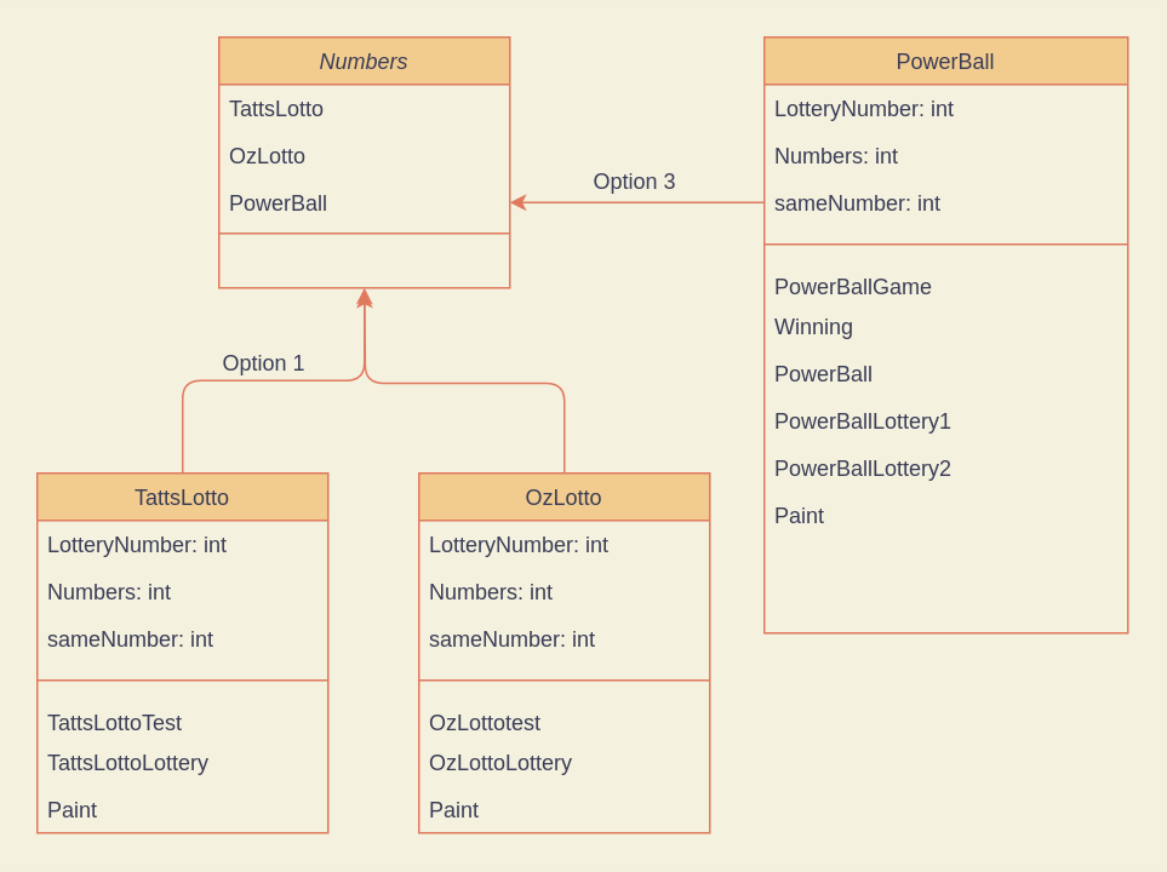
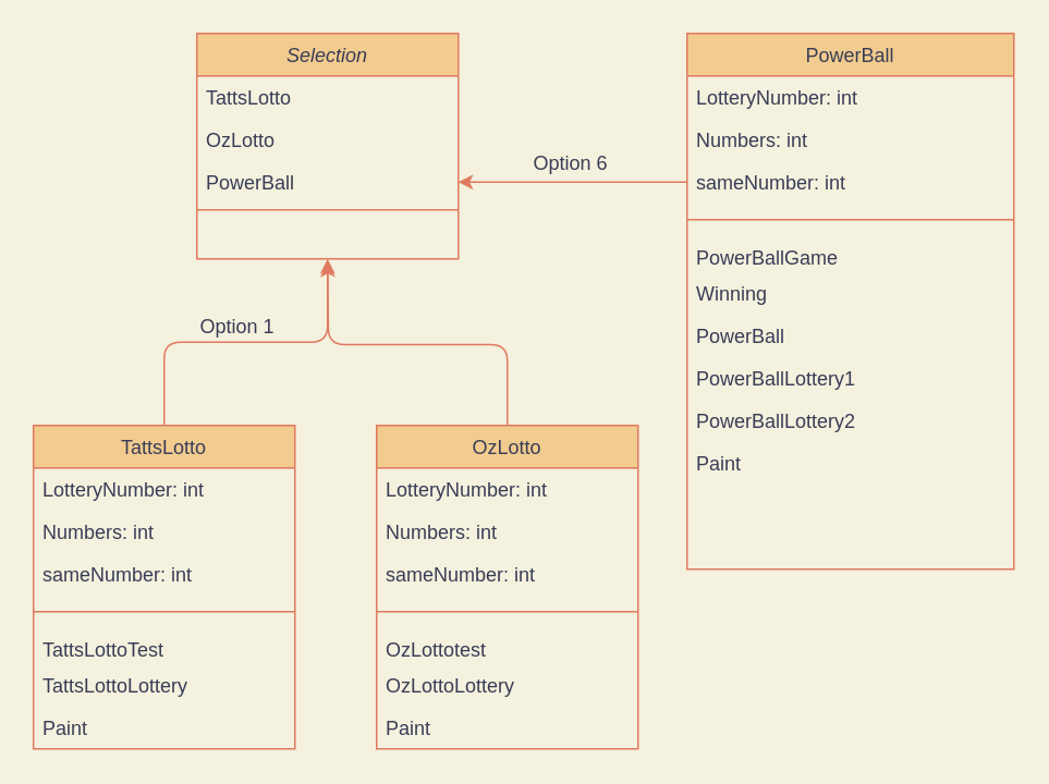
- <mxCell id="2" value="Numbers" style="swimlane;fontStyle=2;align=center;verticalAlign=top;childLayout=stackLayout;horizontal=1;startSize=26;horizontalStack=0;resizeParent=1;resizeLast=0;collapsible=1;marginBottom=0;rounded=0;shadow=0;strokeWidth=1;fillColor=#F2CC8F;strokeColor=#E07A5F;fontColor=#393C56;" parent="1" vertex="1"><mxGeometry x="120" y="20" width="160" height="138" as="geometry"><mxRectangle x="230" y="140" width="160" height="26" as="alternateBounds" /></mxGeometry></mxCell>
+ <mxCell id="2" value="Selection" style="swimlane;fontStyle=2;align=center;verticalAlign=top;childLayout=stackLayout;horizontal=1;startSize=26;horizontalStack=0;resizeParent=1;resizeLast=0;collapsible=1;marginBottom=0;rounded=0;shadow=0;strokeWidth=1;fillColor=#F2CC8F;strokeColor=#E07A5F;fontColor=#393C56;" parent="1" vertex="1"><mxGeometry x="120" y="20" width="160" height="138" as="geometry"><mxRectangle x="230" y="140" width="160" height="26" as="alternateBounds" /></mxGeometry></mxCell>
- <mxCell id="38" value="Option 3" style="text;html=1;strokeColor=none;fillColor=none;align=center;verticalAlign=middle;whiteSpace=wrap;rounded=0;sketch=0;fontColor=#393C56;" vertex="1" parent="1"><mxGeometry x="314" y="90" width="70" height="20" as="geometry" /></mxCell>
+ <mxCell id="38" value="Option 6" style="text;html=1;strokeColor=none;fillColor=none;align=center;verticalAlign=middle;whiteSpace=wrap;rounded=0;sketch=0;fontColor=#393C56;" vertex="1" parent="1"><mxGeometry x="314" y="90" width="70" height="20" as="geometry" /></mxCell>
